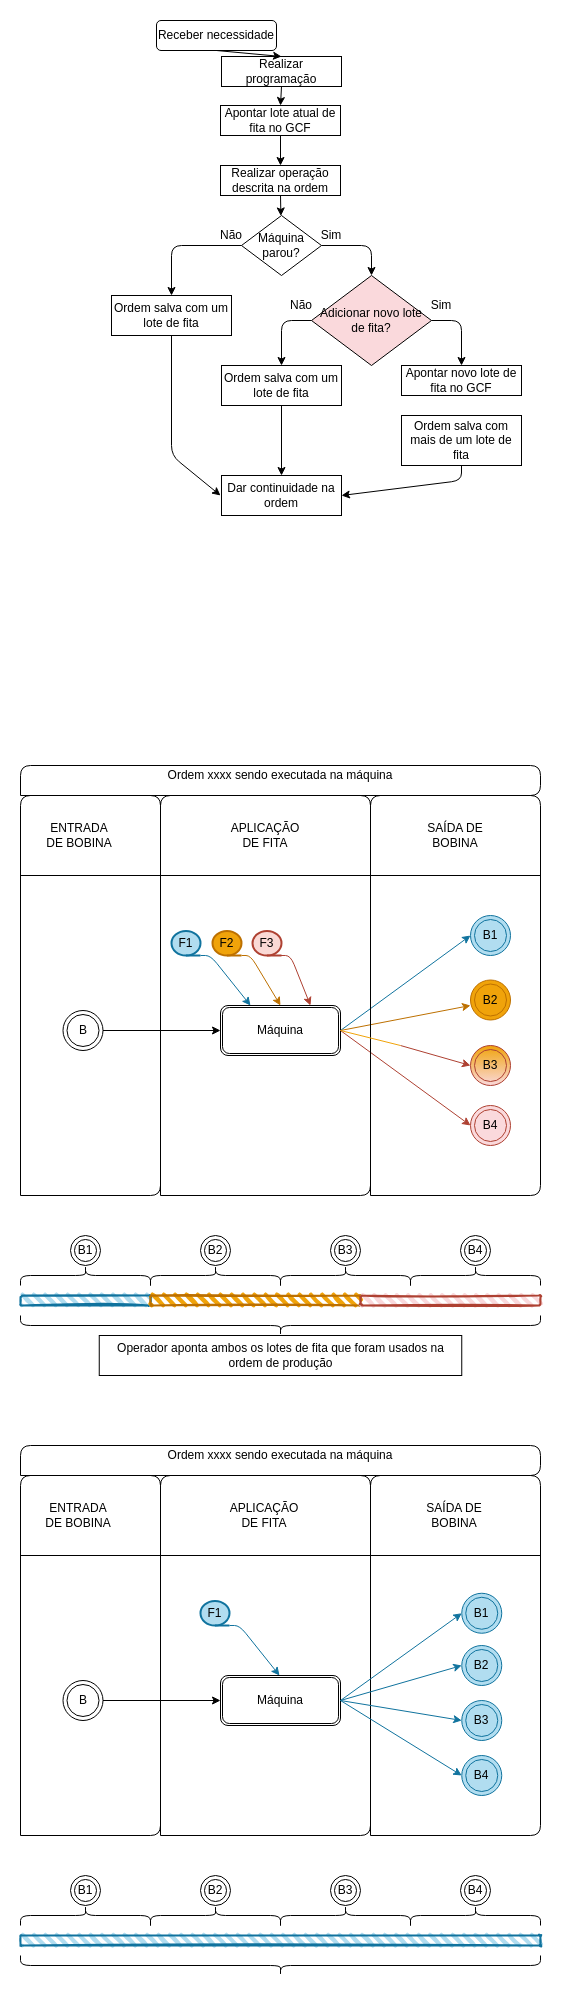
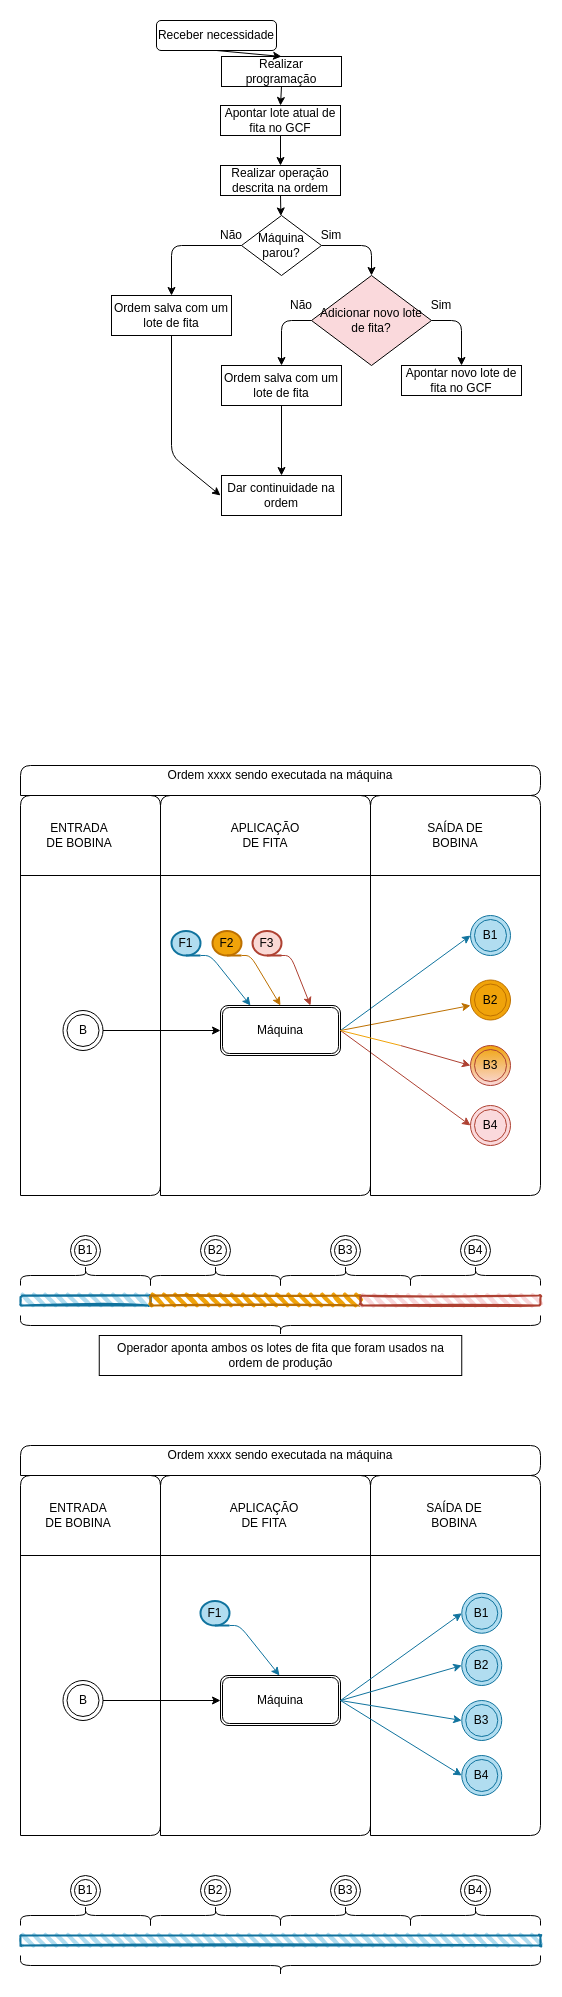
- <mxCell id="60" value="Ordem salva com mais de um lote de fita" style="rounded=0;whiteSpace=wrap;html=1;" vertex="1" parent="1"><mxGeometry x="401" y="415" width="120" height="50" as="geometry" /></mxCell>
- <mxCell id="64" value="" style="endArrow=classic;html=1;exitX=0.5;exitY=1;exitDx=0;exitDy=0;entryX=1;entryY=0.5;entryDx=0;entryDy=0;" edge="1" parent="1" source="60" target="66"><mxGeometry width="50" height="50" relative="1" as="geometry"><mxPoint x="431" y="400" as="sourcePoint" /><mxPoint x="291" y="570" as="targetPoint" /><Array as="points"><mxPoint x="461" y="480" /></Array></mxGeometry></mxCell>
